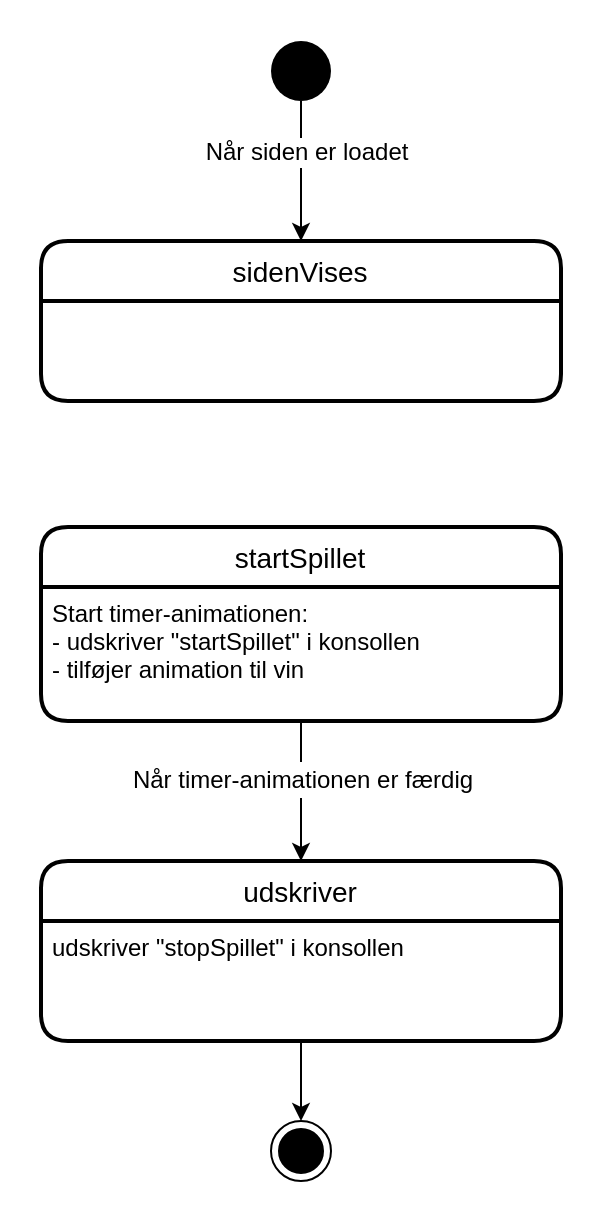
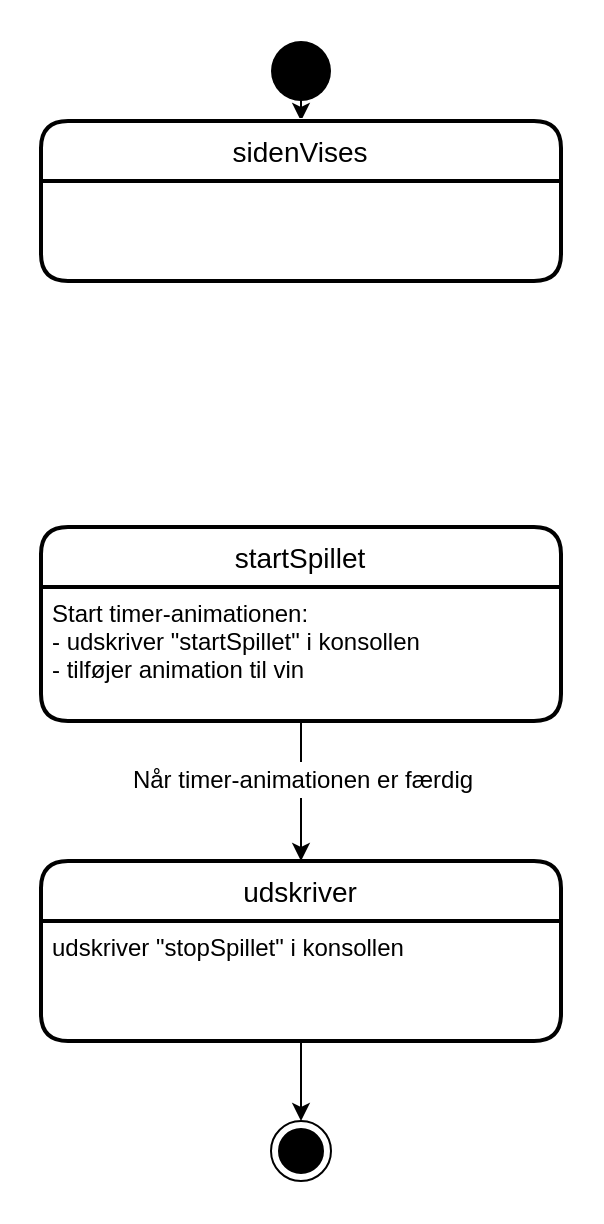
- <mxCell id="13" value="sidenVises" style="swimlane;childLayout=stackLayout;horizontal=1;startSize=30;horizontalStack=0;rounded=1;fontSize=14;fontStyle=0;strokeWidth=2;resizeParent=0;resizeLast=1;shadow=0;dashed=0;align=center;expand=0;resizable=0;" parent="1" vertex="1"><mxGeometry x="20" y="120" width="260" height="80" as="geometry" /></mxCell>
+ <mxCell id="13" value="sidenVises" style="swimlane;childLayout=stackLayout;horizontal=1;startSize=30;horizontalStack=0;rounded=1;fontSize=14;fontStyle=0;strokeWidth=2;resizeParent=0;resizeLast=1;shadow=0;dashed=0;align=center;expand=0;resizable=0;" parent="1" vertex="1"><mxGeometry x="20" y="60" width="260" height="80" as="geometry" /></mxCell>
